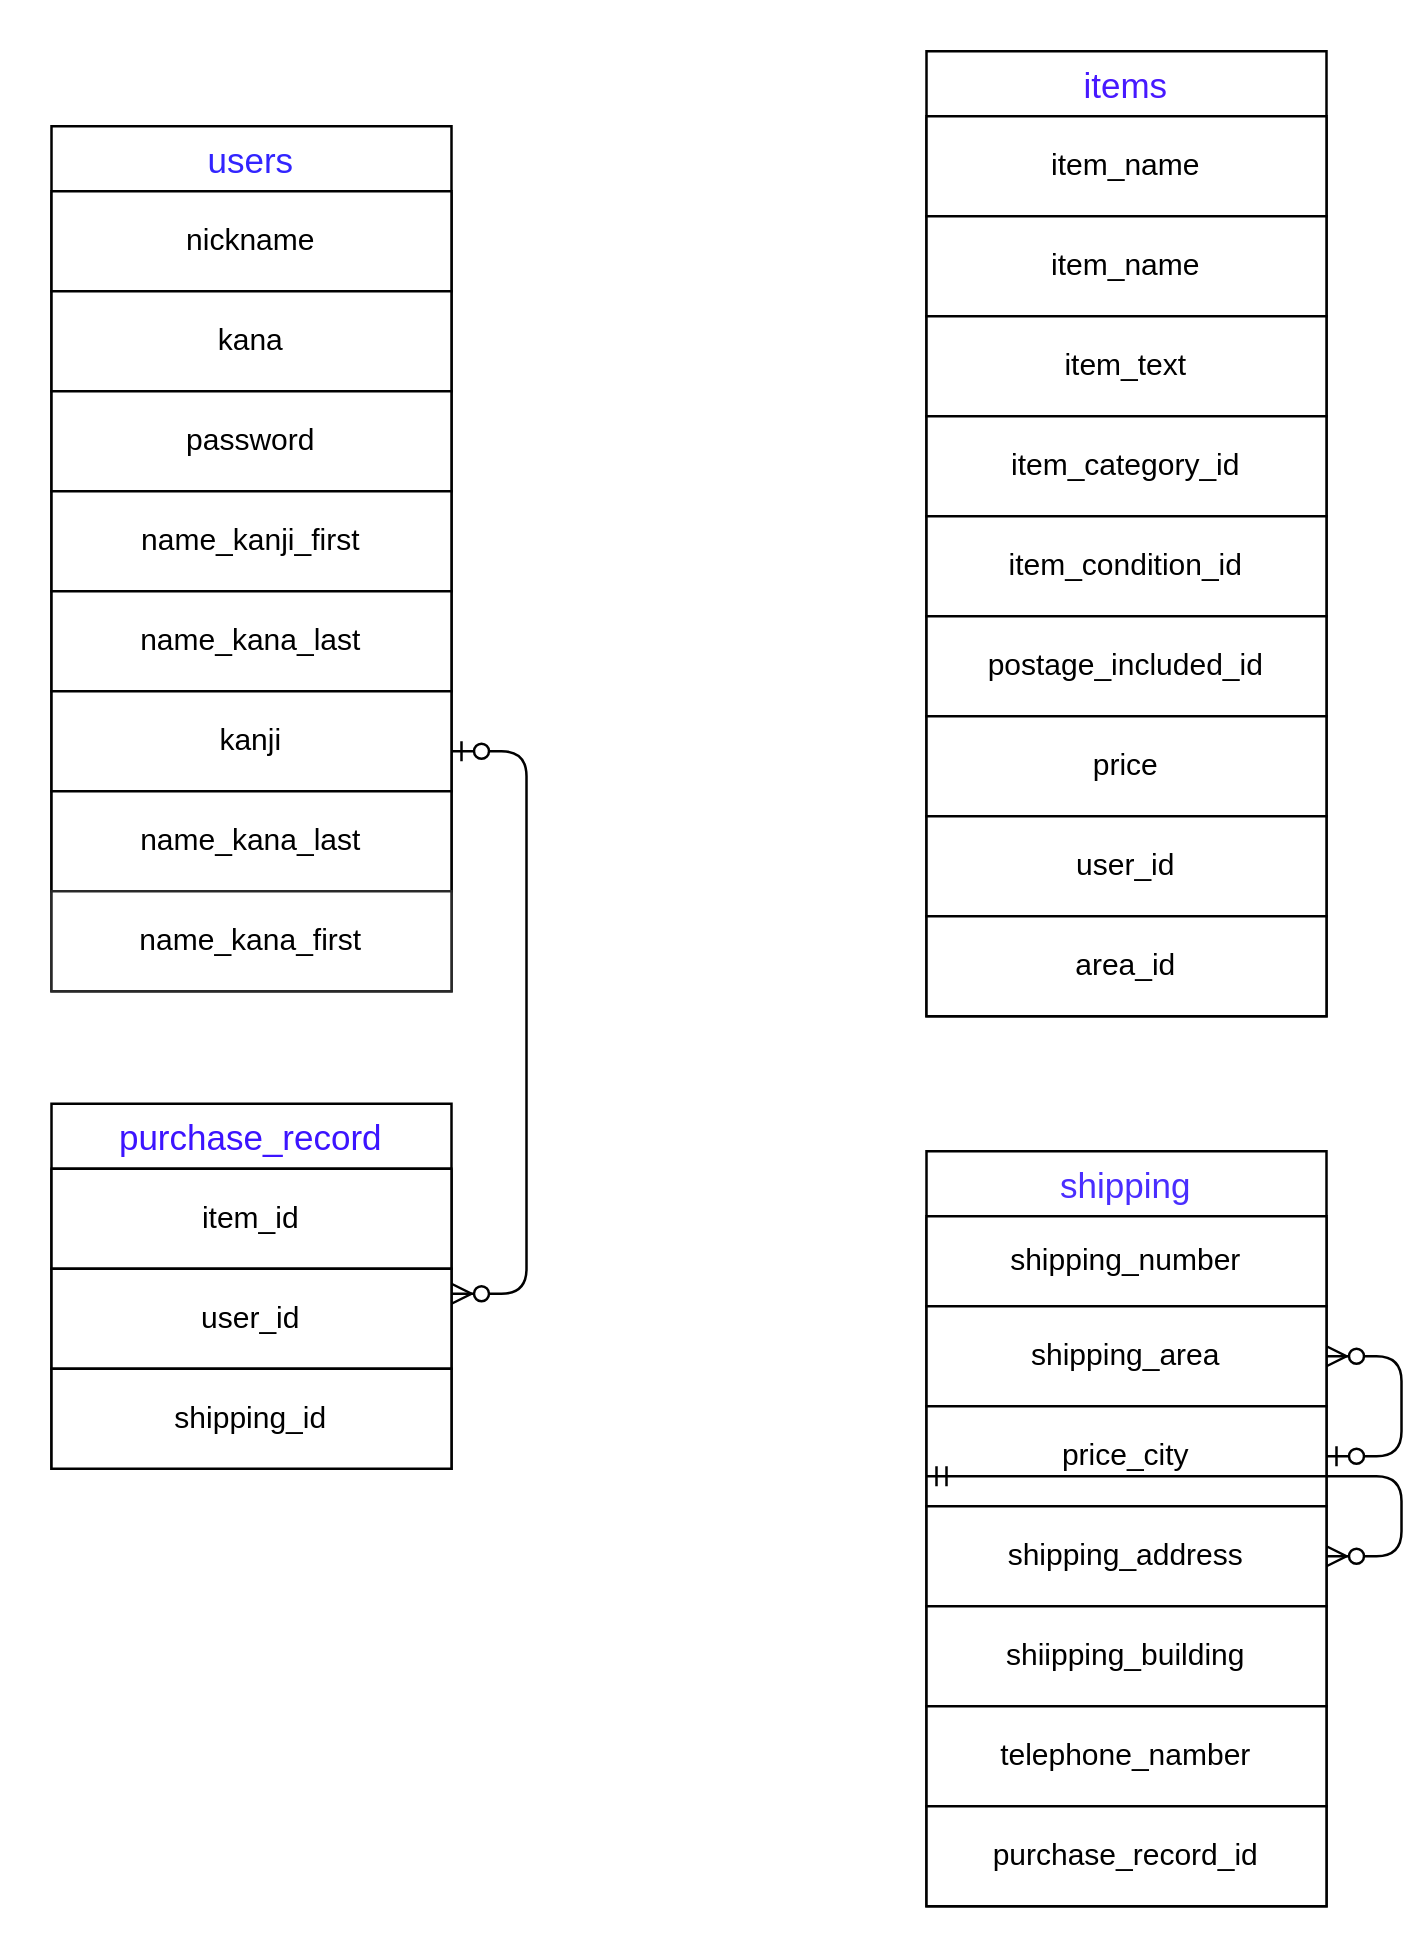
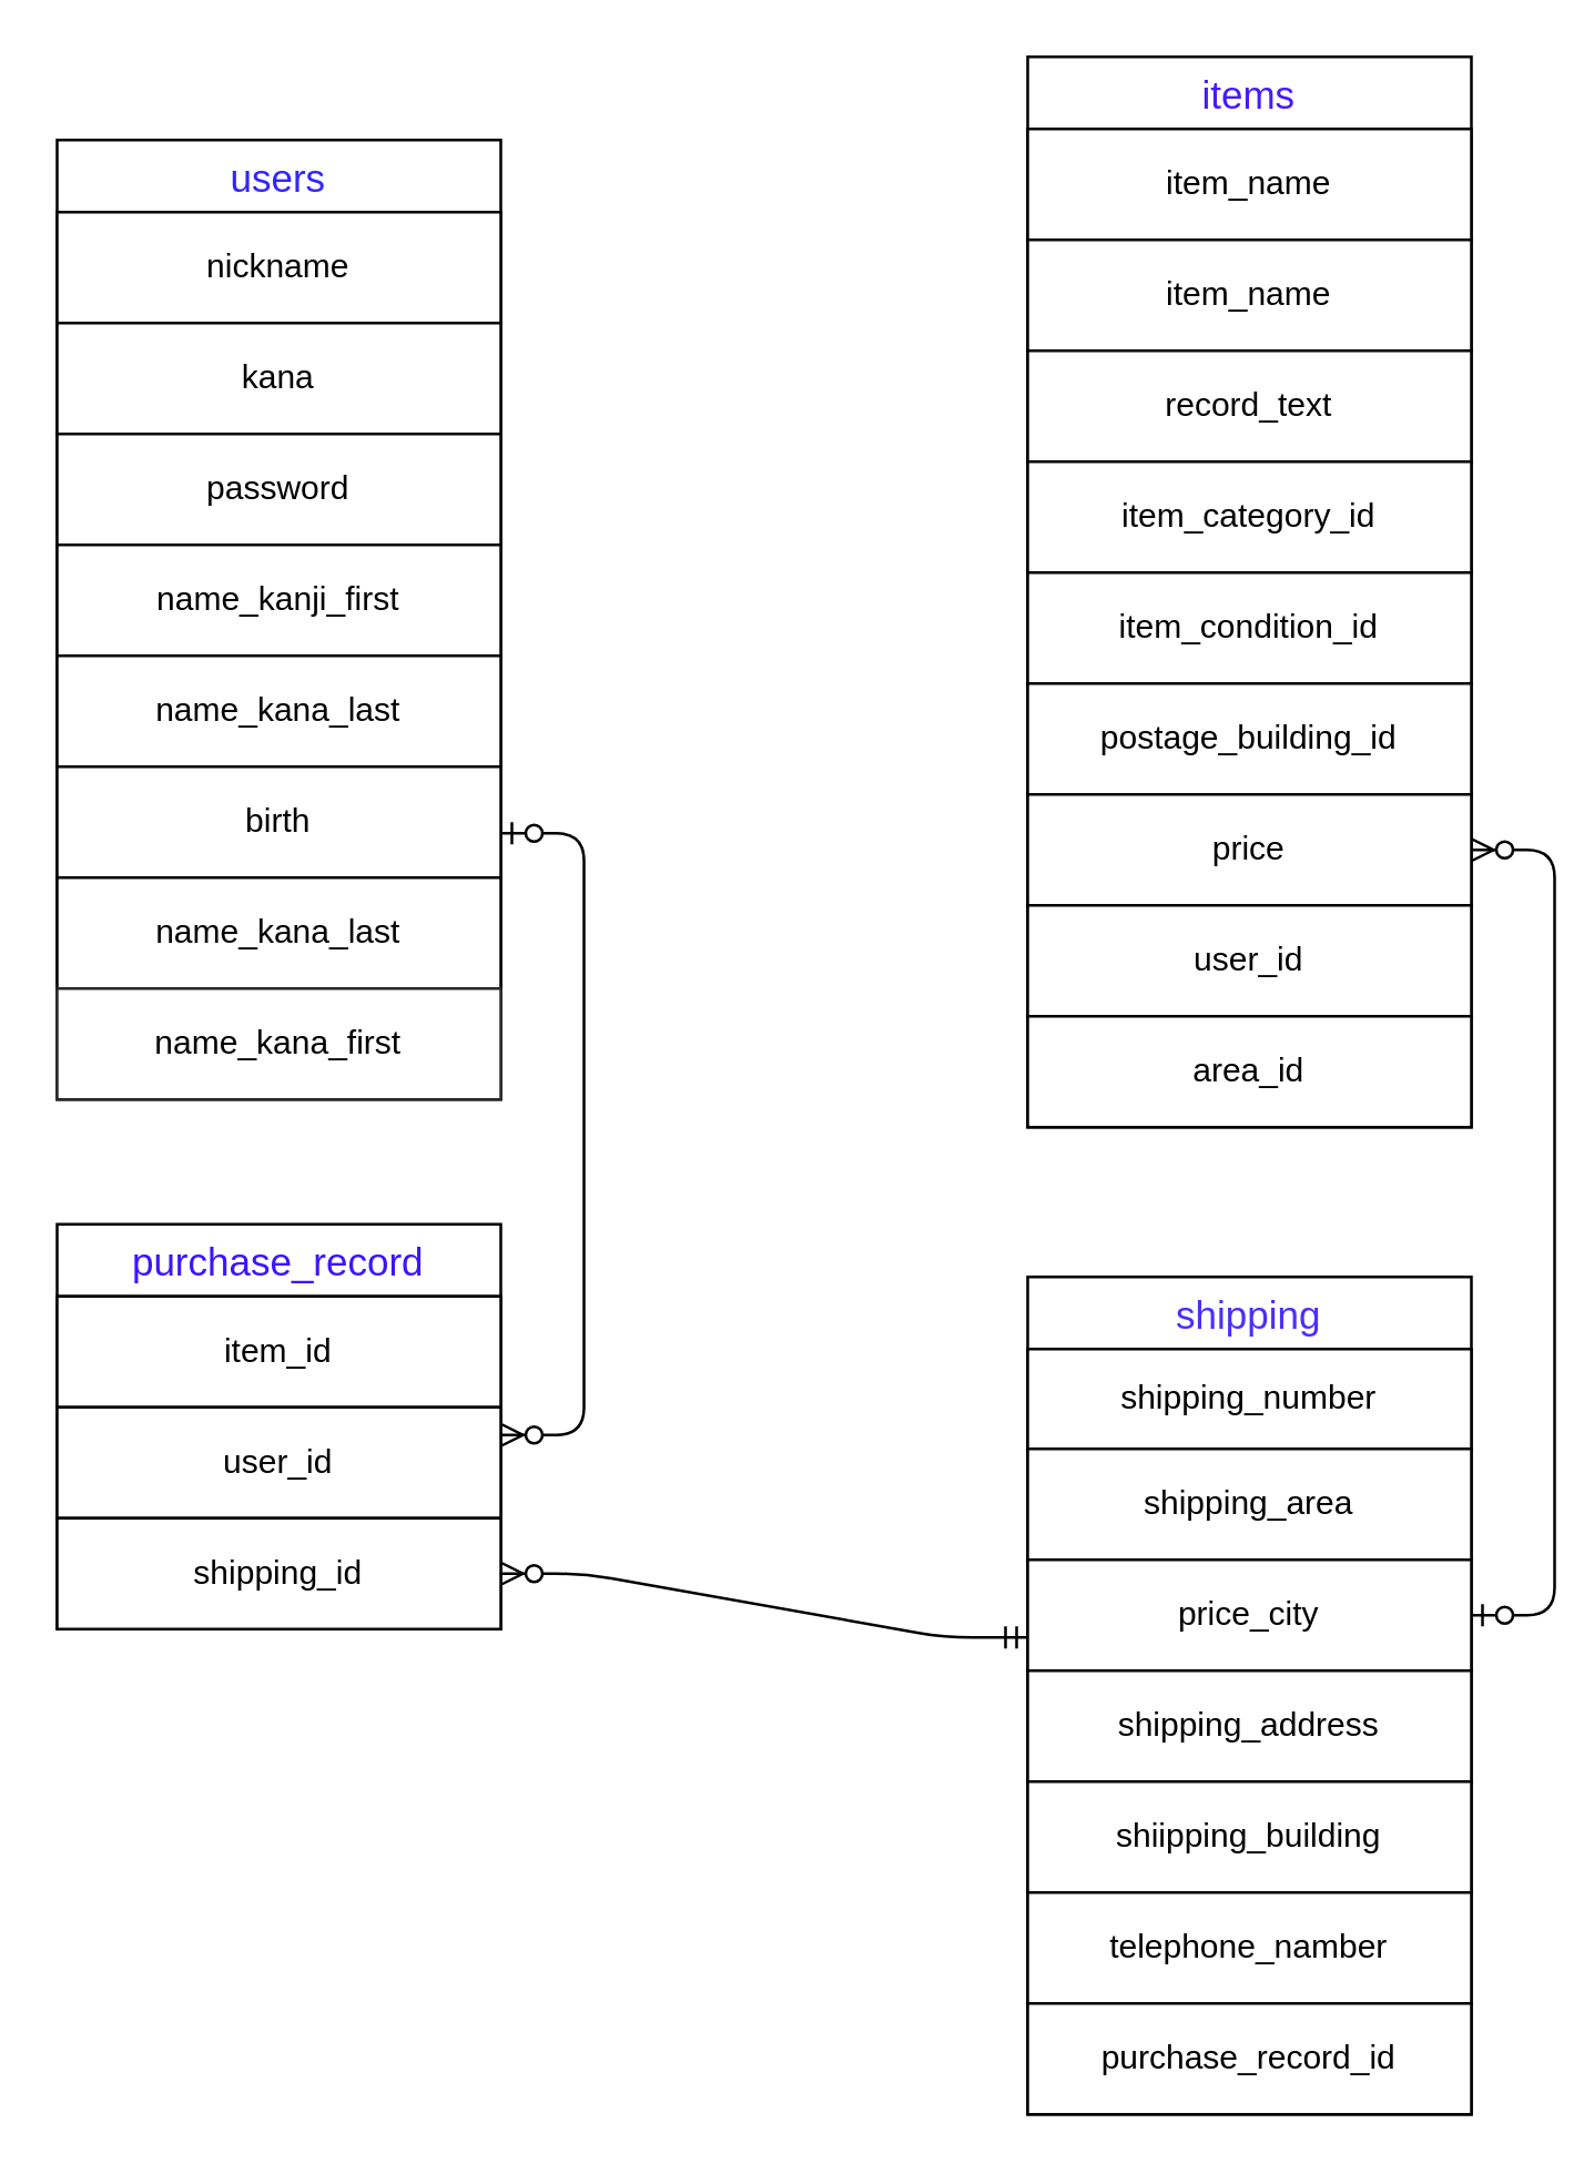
- <mxCell id="14" value="item_text" style="whiteSpace=wrap;html=1;align=center;" parent="11" vertex="1"><mxGeometry y="106" width="160" height="40" as="geometry" /></mxCell>
+ <mxCell id="14" value="record_text" style="whiteSpace=wrap;html=1;align=center;" parent="11" vertex="1"><mxGeometry y="106" width="160" height="40" as="geometry" /></mxCell>
- <mxCell id="17" value="postage_included_id" style="whiteSpace=wrap;html=1;align=center;" parent="11" vertex="1"><mxGeometry y="226" width="160" height="40" as="geometry" /></mxCell>
+ <mxCell id="17" value="postage_building_id" style="whiteSpace=wrap;html=1;align=center;" parent="11" vertex="1"><mxGeometry y="226" width="160" height="40" as="geometry" /></mxCell>
- <mxCell id="8" value="kanji" style="whiteSpace=wrap;html=1;align=center;" parent="2" vertex="1"><mxGeometry y="226" width="160" height="40" as="geometry" /></mxCell>
+ <mxCell id="8" value="birth" style="whiteSpace=wrap;html=1;align=center;" parent="2" vertex="1"><mxGeometry y="226" width="160" height="40" as="geometry" /></mxCell>
- <mxCell id="29" value="" style="edgeStyle=entityRelationEdgeStyle;fontSize=12;html=1;endArrow=ERzeroToMany;startArrow=ERzeroToOne;" parent="1" source="24" target="23" edge="1"><mxGeometry width="100" height="100" relative="1" as="geometry"><mxPoint x="550" y="500" as="sourcePoint" /><mxPoint x="600" y="310" as="targetPoint" /></mxGeometry></mxCell>
+ <mxCell id="29" value="" style="edgeStyle=entityRelationEdgeStyle;fontSize=12;html=1;endArrow=ERzeroToMany;startArrow=ERzeroToOne;" parent="1" source="24" target="18" edge="1"><mxGeometry width="100" height="100" relative="1" as="geometry"><mxPoint x="550" y="500" as="sourcePoint" /><mxPoint x="600" y="310" as="targetPoint" /></mxGeometry></mxCell>
- <mxCell id="36" value="" style="edgeStyle=entityRelationEdgeStyle;fontSize=12;html=1;endArrow=ERzeroToMany;startArrow=ERmandOne;exitX=0;exitY=0.7;exitDx=0;exitDy=0;exitPerimeter=0;" parent="1" source="24" target="25" edge="1"><mxGeometry width="100" height="100" relative="1" as="geometry"><mxPoint x="220" y="590" as="sourcePoint" /><mxPoint x="190" y="560" as="targetPoint" /></mxGeometry></mxCell>
+ <mxCell id="36" value="" style="edgeStyle=entityRelationEdgeStyle;fontSize=12;html=1;endArrow=ERzeroToMany;startArrow=ERmandOne;exitX=0;exitY=0.7;exitDx=0;exitDy=0;exitPerimeter=0;" parent="1" source="24" target="33" edge="1"><mxGeometry width="100" height="100" relative="1" as="geometry"><mxPoint x="220" y="590" as="sourcePoint" /><mxPoint x="190" y="560" as="targetPoint" /></mxGeometry></mxCell>
